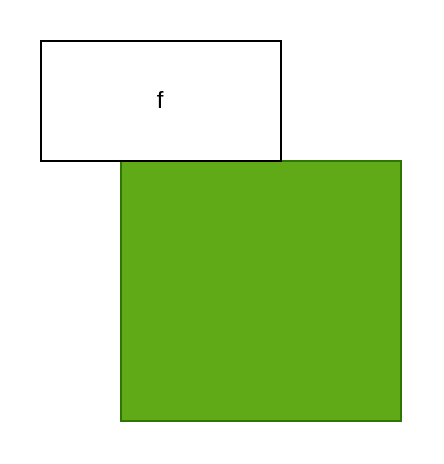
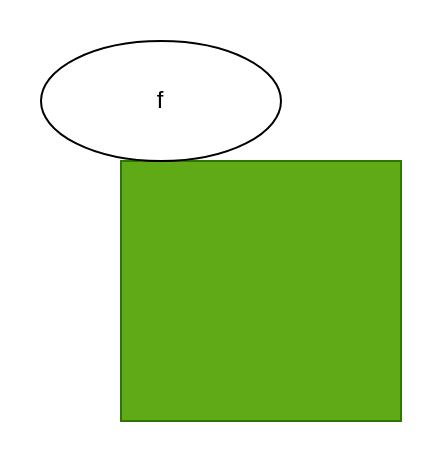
- <mxCell id="3" value="f" style="whiteSpace=wrap;html=1;" vertex="1" parent="1"><mxGeometry x="20" y="20" width="120" height="60" as="geometry" /></mxCell>
+ <mxCell id="3" value="f" style="ellipse;whiteSpace=wrap;html=1;" vertex="1" parent="1"><mxGeometry x="20" y="20" width="120" height="60" as="geometry" /></mxCell>
